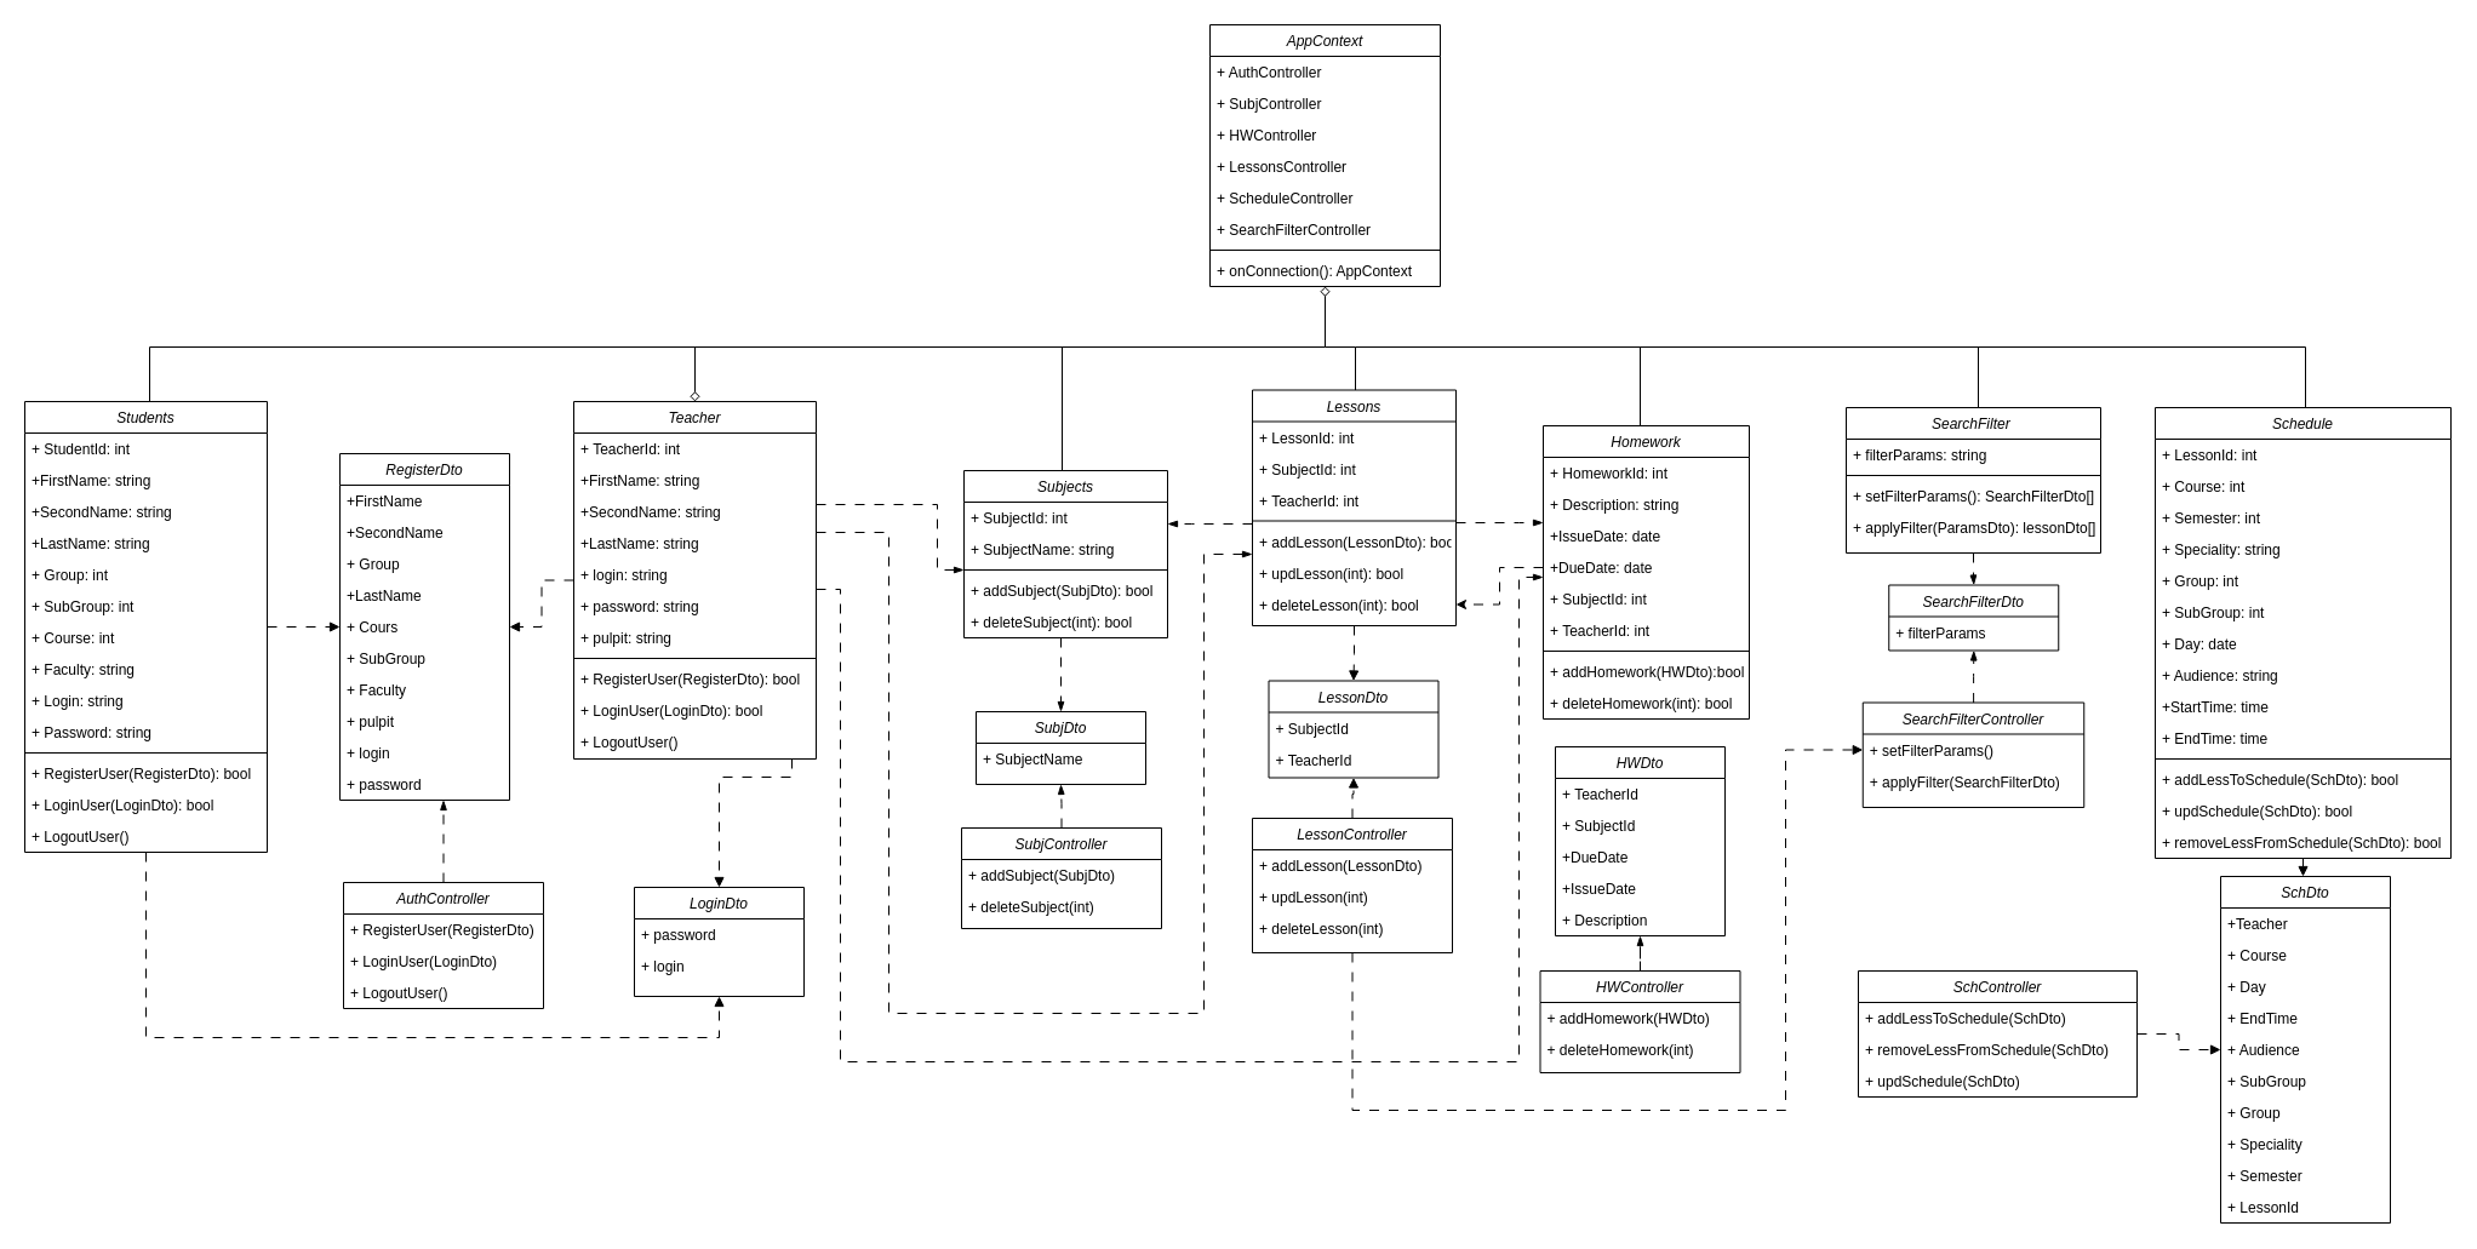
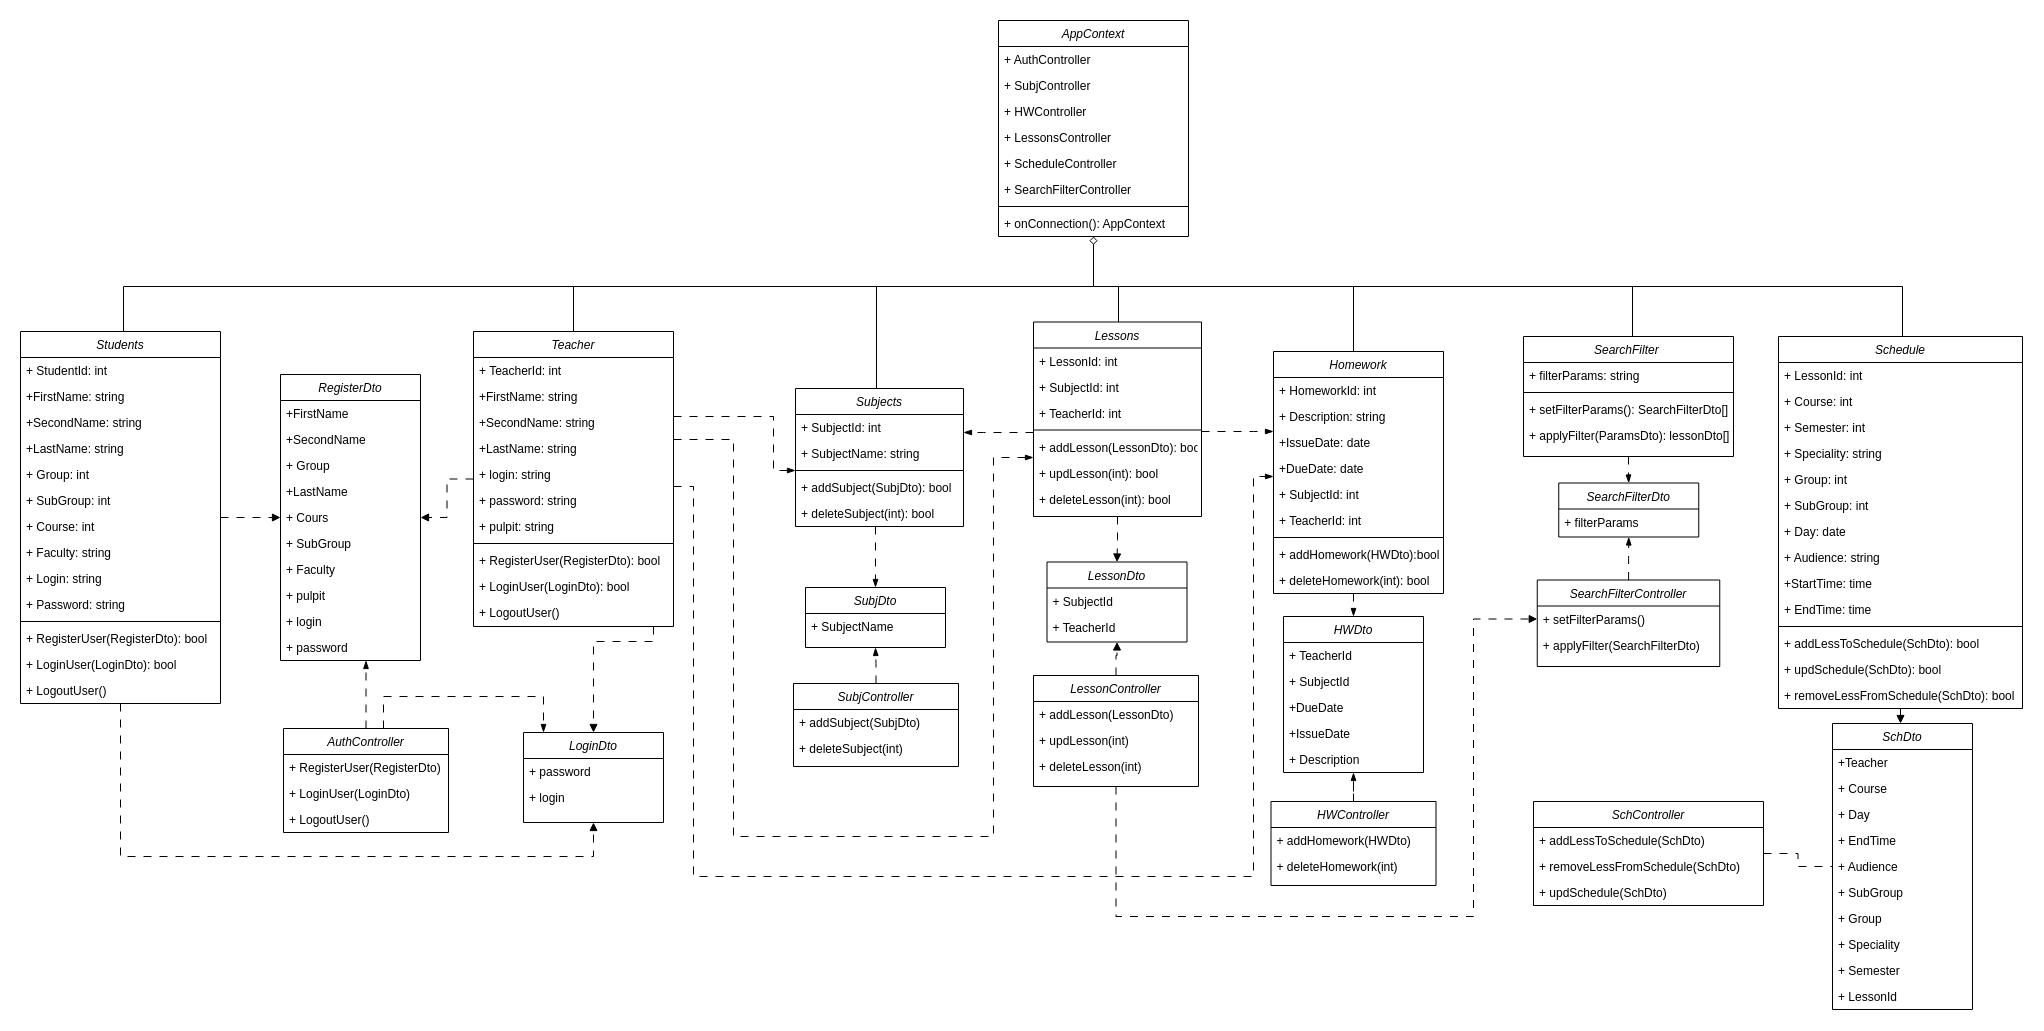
- <mxCell id="66" style="edgeStyle=orthogonalEdgeStyle;rounded=0;orthogonalLoop=1;jettySize=auto;html=1;startArrow=diamond;startFill=0;endArrow=diamond;endFill=0;" parent="1" source="75" target="7" edge="1"><mxGeometry relative="1" as="geometry"><mxPoint x="663" y="234.649" as="targetPoint" /><Array as="points"><mxPoint x="1093" y="286" /><mxPoint x="573" y="286" /></Array></mxGeometry></mxCell>
+ <mxCell id="66" style="edgeStyle=orthogonalEdgeStyle;rounded=0;orthogonalLoop=1;jettySize=auto;html=1;startArrow=diamond;startFill=0;endArrow=none;endFill=0;" parent="1" source="75" target="7" edge="1"><mxGeometry relative="1" as="geometry"><mxPoint x="663" y="234.649" as="targetPoint" /><Array as="points"><mxPoint x="1093" y="286" /><mxPoint x="573" y="286" /></Array></mxGeometry></mxCell>
- <mxCell id="172" value="" style="edgeStyle=orthogonalEdgeStyle;rounded=0;orthogonalLoop=1;jettySize=auto;html=1;dashed=1;dashPattern=8 8;" parent="1" source="25" target="129" edge="1"><mxGeometry relative="1" as="geometry" /></mxCell>
+ <mxCell id="20" style="edgeStyle=orthogonalEdgeStyle;rounded=0;orthogonalLoop=1;jettySize=auto;html=1;endArrow=blockThin;endFill=1;dashed=1;dashPattern=8 8;" parent="1" source="21" target="81" edge="1"><mxGeometry relative="1" as="geometry"><Array as="points"><mxPoint x="1353" y="606" /><mxPoint x="1353" y="606" /></Array></mxGeometry></mxCell>
+ <mxCell id="47" style="edgeStyle=orthogonalEdgeStyle;rounded=0;orthogonalLoop=1;jettySize=auto;html=1;endArrow=blockThin;endFill=1;dashed=1;dashPattern=8 8;" parent="1" source="48" target="52" edge="1"><mxGeometry relative="1" as="geometry"><Array as="points"><mxPoint x="383" y="696" /><mxPoint x="543" y="696" /></Array></mxGeometry></mxCell>
- <mxCell id="156" style="edgeStyle=orthogonalEdgeStyle;rounded=0;orthogonalLoop=1;jettySize=auto;html=1;endArrow=block;dashed=1;dashPattern=8 8;endFill=1;" parent="1" source="157" target="161" edge="1"><mxGeometry relative="1" as="geometry" /></mxCell>
+ <mxCell id="156" style="edgeStyle=orthogonalEdgeStyle;rounded=0;orthogonalLoop=1;jettySize=auto;html=1;endArrow=none;dashed=1;dashPattern=8 8;endFill=1;" parent="1" source="157" target="161" edge="1"><mxGeometry relative="1" as="geometry" /></mxCell>
